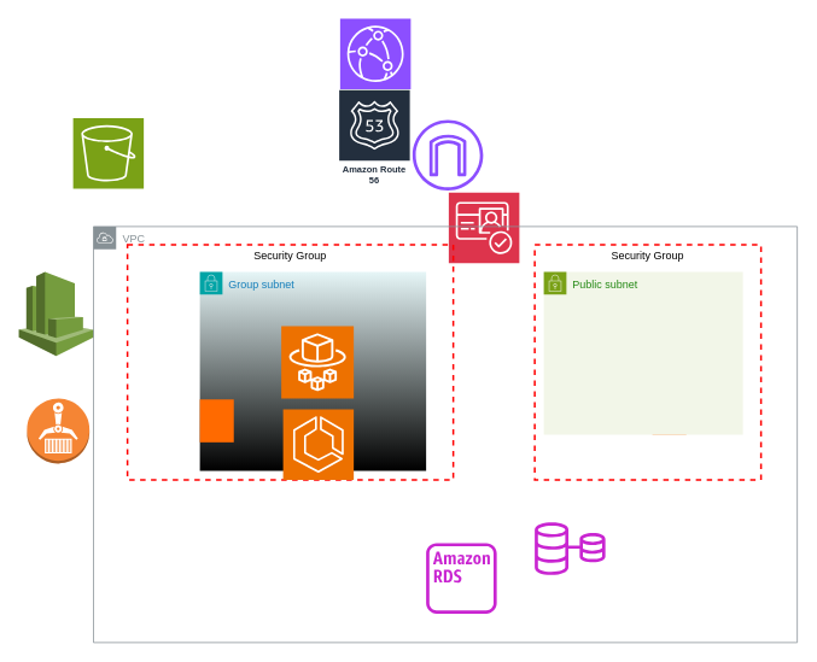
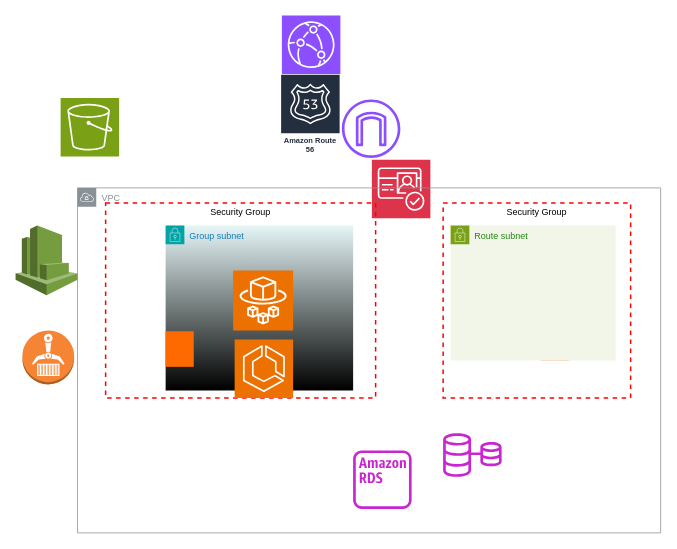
- <mxCell id="5" value="Public subnet" style="points=[[0,0],[0.25,0],[0.5,0],[0.75,0],[1,0],[1,0.25],[1,0.5],[1,0.75],[1,1],[0.75,1],[0.5,1],[0.25,1],[0,1],[0,0.75],[0,0.5],[0,0.25]];outlineConnect=0;gradientColor=none;html=1;whiteSpace=wrap;fontSize=12;fontStyle=0;container=1;pointerEvents=0;collapsible=0;recursiveResize=0;shape=mxgraph.aws4.group;grIcon=mxgraph.aws4.group_security_group;grStroke=0;strokeColor=#7AA116;fillColor=#F2F6E8;verticalAlign=top;align=left;spacingLeft=30;fontColor=#248814;dashed=0;" vertex="1" parent="2"><mxGeometry x="380" width="220" height="180" as="geometry" /></mxCell>
+ <mxCell id="5" value="Route subnet" style="points=[[0,0],[0.25,0],[0.5,0],[0.75,0],[1,0],[1,0.25],[1,0.5],[1,0.75],[1,1],[0.75,1],[0.5,1],[0.25,1],[0,1],[0,0.75],[0,0.5],[0,0.25]];outlineConnect=0;gradientColor=none;html=1;whiteSpace=wrap;fontSize=12;fontStyle=0;container=1;pointerEvents=0;collapsible=0;recursiveResize=0;shape=mxgraph.aws4.group;grIcon=mxgraph.aws4.group_security_group;grStroke=0;strokeColor=#7AA116;fillColor=#F2F6E8;verticalAlign=top;align=left;spacingLeft=30;fontColor=#248814;dashed=0;" vertex="1" parent="2"><mxGeometry x="380" width="220" height="180" as="geometry" /></mxCell>
